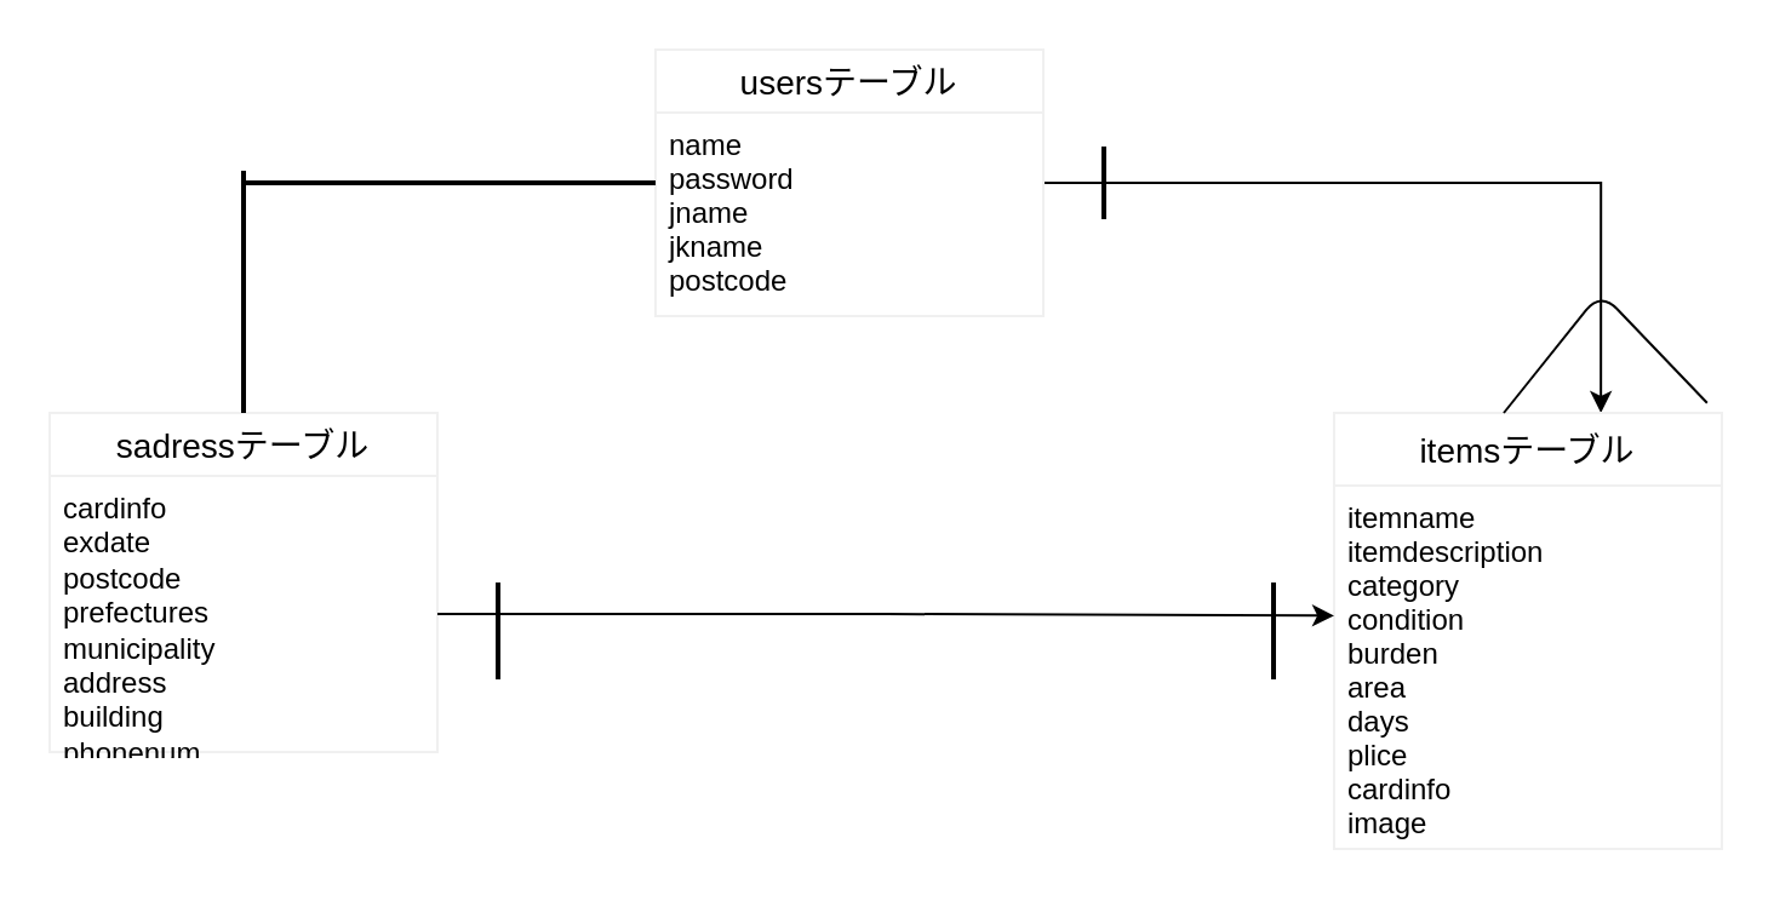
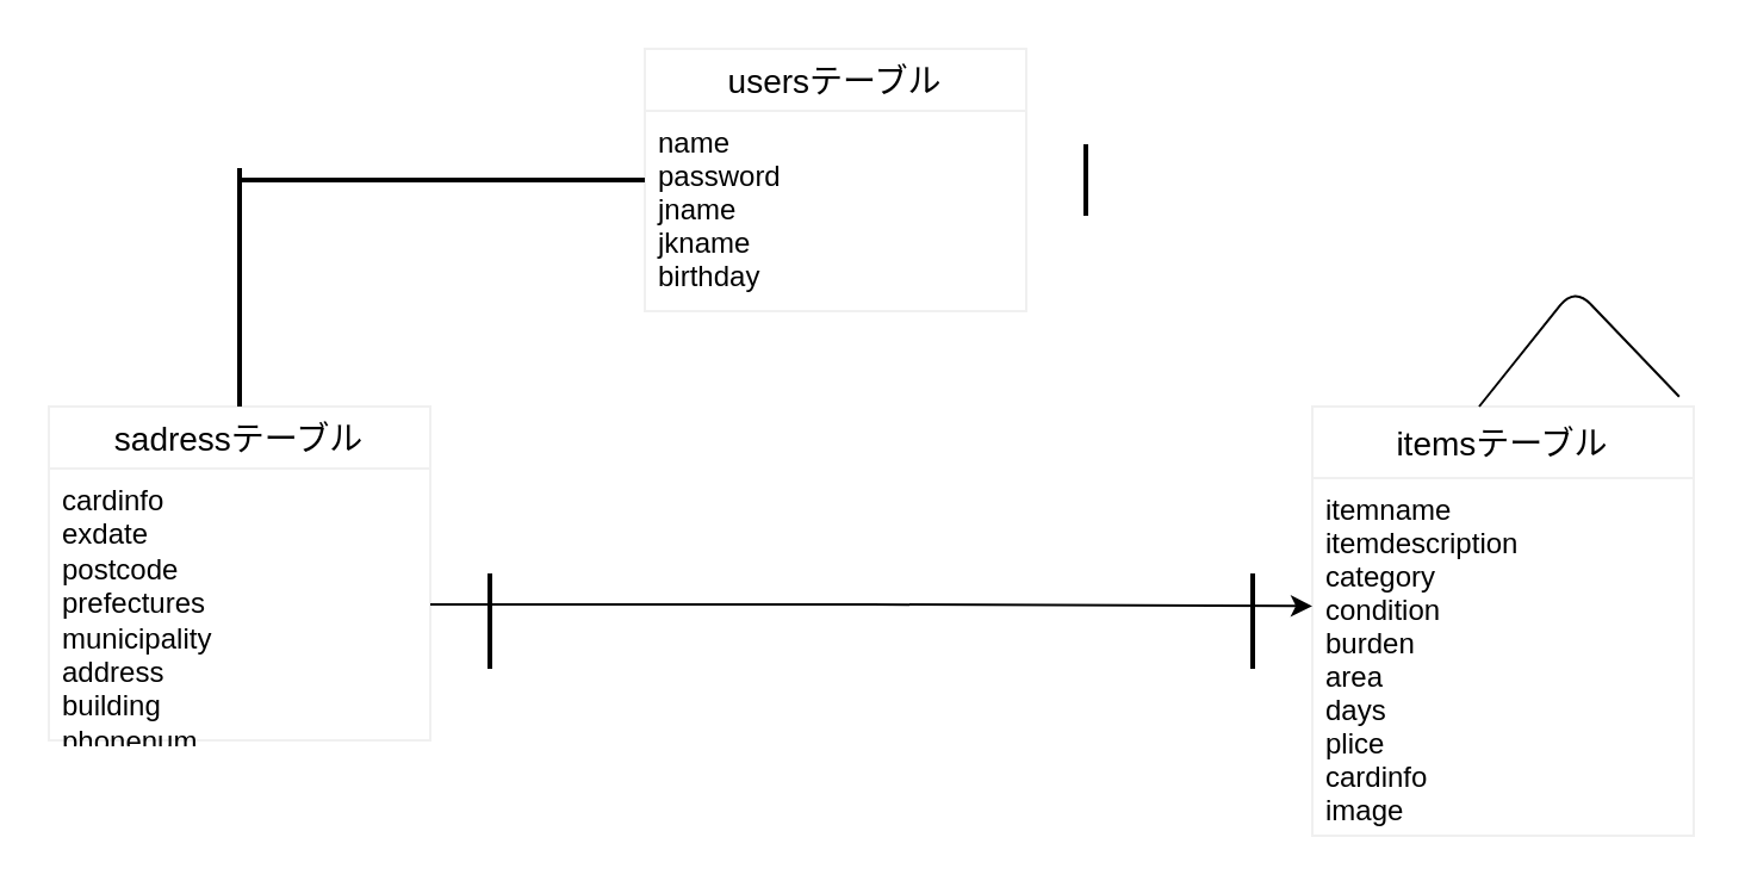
- <mxCell id="4" value="name  &#10;password  &#10;jname  &#10;jkname  &#10;postcode" style="text;strokeColor=none;fillColor=none;spacingLeft=4;spacingRight=4;overflow=hidden;rotatable=0;points=[[0,0.5],[1,0.5]];portConstraint=eastwest;fontSize=12;" vertex="1" parent="3"><mxGeometry y="26" width="160" height="84" as="geometry" /></mxCell>
+ <mxCell id="4" value="name  &#10;password  &#10;jname  &#10;jkname  &#10;birthday" style="text;strokeColor=none;fillColor=none;spacingLeft=4;spacingRight=4;overflow=hidden;rotatable=0;points=[[0,0.5],[1,0.5]];portConstraint=eastwest;fontSize=12;" vertex="1" parent="3"><mxGeometry y="26" width="160" height="84" as="geometry" /></mxCell>
- <mxCell id="2" style="edgeStyle=orthogonalEdgeStyle;rounded=0;orthogonalLoop=1;jettySize=auto;html=1;exitX=1;exitY=0.5;exitDx=0;exitDy=0;fontSize=13;entryX=0.688;entryY=0;entryDx=0;entryDy=0;entryPerimeter=0;" edge="1" parent="1" source="3" target="5"><mxGeometry relative="1" as="geometry"><mxPoint x="660" y="74.857" as="targetPoint" /></mxGeometry></mxCell>
